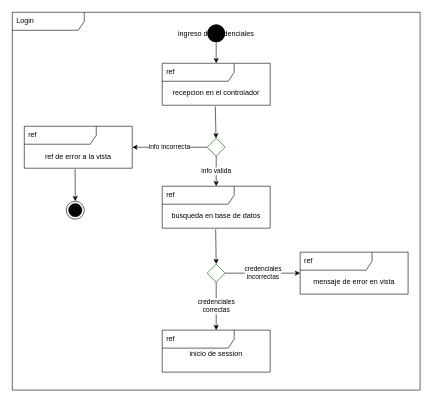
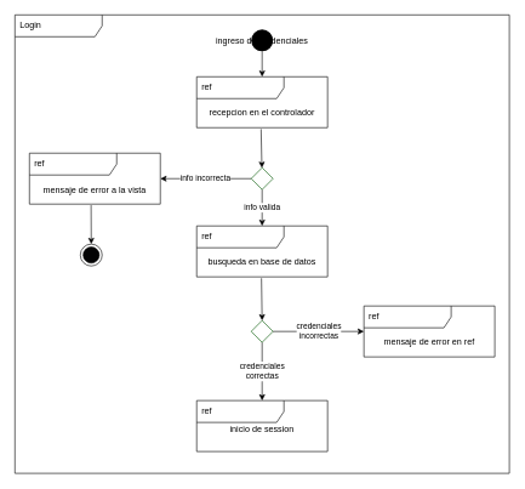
- <mxCell id="16" value="ref de error a la vista" style="text;html=1;strokeColor=none;fillColor=none;align=center;verticalAlign=middle;whiteSpace=wrap;rounded=0;" vertex="1" parent="1"><mxGeometry x="50" y="246" width="160" height="30" as="geometry" /></mxCell>
+ <mxCell id="16" value="mensaje de error a la vista" style="text;html=1;strokeColor=none;fillColor=none;align=center;verticalAlign=middle;whiteSpace=wrap;rounded=0;" vertex="1" parent="1"><mxGeometry x="50" y="246" width="160" height="30" as="geometry" /></mxCell>
- <mxCell id="18" value="mensaje de error en vista" style="text;html=1;strokeColor=none;fillColor=none;align=center;verticalAlign=middle;whiteSpace=wrap;rounded=0;" vertex="1" parent="1"><mxGeometry x="510" y="455" width="160" height="30" as="geometry" /></mxCell>
+ <mxCell id="18" value="mensaje de error en ref" style="text;html=1;strokeColor=none;fillColor=none;align=center;verticalAlign=middle;whiteSpace=wrap;rounded=0;" vertex="1" parent="1"><mxGeometry x="510" y="455" width="160" height="30" as="geometry" /></mxCell>
